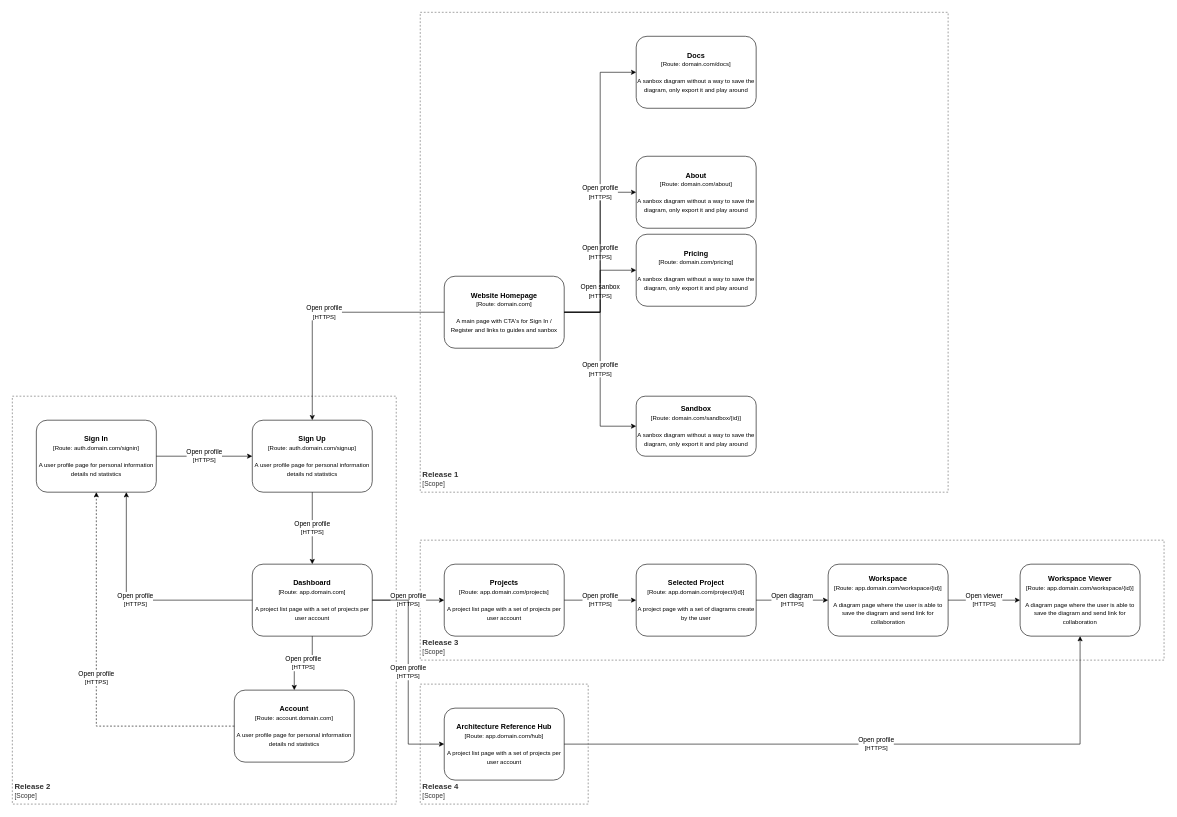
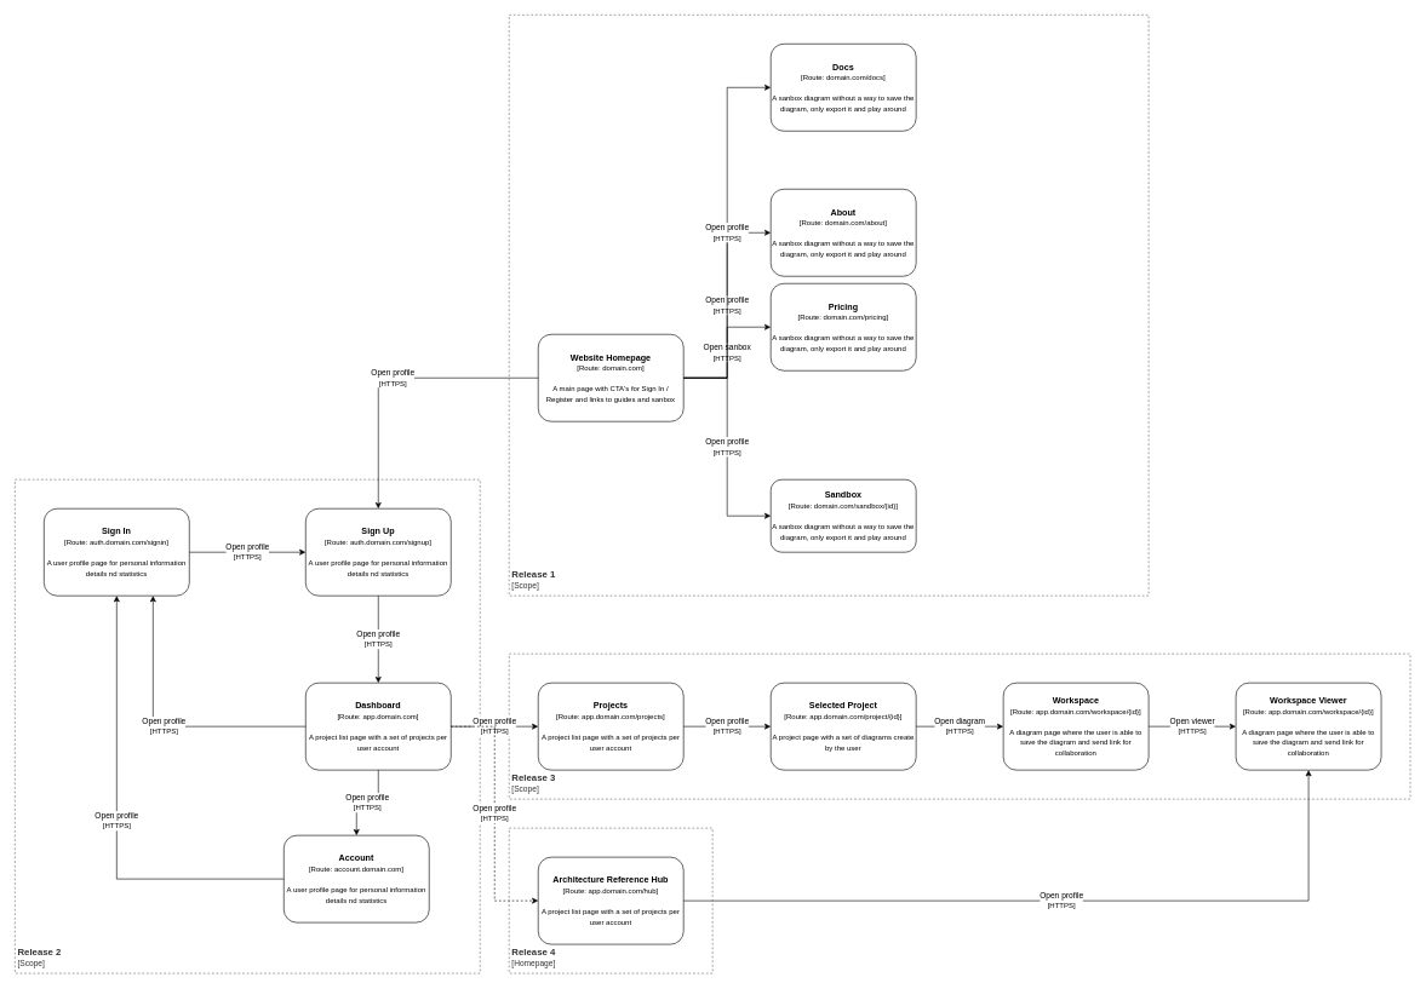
- <mxCell id="25" value="Open profile&lt;br&gt;&lt;font style=&quot;font-size: 10px&quot;&gt;[HTTPS]&lt;/font&gt;" style="endArrow=classic;html=1;edgeStyle=orthogonalEdgeStyle;rounded=0;flowAnimation=0;dashed=1;" parent="1" source="23" target="21" edge="1"><mxGeometry width="50" height="50" relative="1" as="geometry"><mxPoint x="540" y="840" as="sourcePoint" /><mxPoint x="540" y="960" as="targetPoint" /></mxGeometry></mxCell>
+ <mxCell id="25" value="Open profile&lt;br&gt;&lt;font style=&quot;font-size: 10px&quot;&gt;[HTTPS]&lt;/font&gt;" style="endArrow=classic;html=1;edgeStyle=orthogonalEdgeStyle;rounded=0;flowAnimation=0;" parent="1" source="23" target="21" edge="1"><mxGeometry width="50" height="50" relative="1" as="geometry"><mxPoint x="540" y="840" as="sourcePoint" /><mxPoint x="540" y="960" as="targetPoint" /></mxGeometry></mxCell>
- <mxCell id="28" value="Open profile&lt;br&gt;&lt;font style=&quot;font-size: 10px&quot;&gt;[HTTPS]&lt;/font&gt;" style="endArrow=classic;html=1;edgeStyle=orthogonalEdgeStyle;rounded=0;flowAnimation=0;entryX=0;entryY=0.5;entryDx=0;entryDy=0;" parent="1" source="19" target="27" edge="1"><mxGeometry width="50" height="50" relative="1" as="geometry"><mxPoint x="630" y="1010" as="sourcePoint" /><mxPoint x="750" y="1010" as="targetPoint" /></mxGeometry></mxCell>
+ <mxCell id="28" value="Open profile&lt;br&gt;&lt;font style=&quot;font-size: 10px&quot;&gt;[HTTPS]&lt;/font&gt;" style="endArrow=classic;html=1;edgeStyle=orthogonalEdgeStyle;rounded=0;flowAnimation=0;entryX=0;entryY=0.5;entryDx=0;entryDy=0;dashed=1;" parent="1" source="19" target="27" edge="1"><mxGeometry width="50" height="50" relative="1" as="geometry"><mxPoint x="630" y="1010" as="sourcePoint" /><mxPoint x="750" y="1010" as="targetPoint" /></mxGeometry></mxCell>
- <mxCell id="35" value="&lt;b&gt;&lt;font style=&quot;font-size: 13px&quot;&gt;Release 4&lt;/font&gt;&lt;/b&gt;&lt;br style=&quot;font-size: 12px&quot;&gt;&lt;font style=&quot;font-size: 11px&quot;&gt;[Scope]&lt;/font&gt;" style="rounded=0;whiteSpace=wrap;html=1;dashed=1;verticalAlign=bottom;align=left;fontSize=12;fontColor=#333333;spacingBottom=4;spacingLeft=2;fillColor=none;strokeColor=#666666;" parent="1" vertex="1"><mxGeometry x="700" y="1140" width="280" height="200" as="geometry" /></mxCell>
+ <mxCell id="35" value="&lt;b&gt;&lt;font style=&quot;font-size: 13px&quot;&gt;Release 4&lt;/font&gt;&lt;/b&gt;&lt;br style=&quot;font-size: 12px&quot;&gt;&lt;font style=&quot;font-size: 11px&quot;&gt;[Homepage]&lt;/font&gt;" style="rounded=0;whiteSpace=wrap;html=1;dashed=1;verticalAlign=bottom;align=left;fontSize=12;fontColor=#333333;spacingBottom=4;spacingLeft=2;fillColor=none;strokeColor=#666666;" parent="1" vertex="1"><mxGeometry x="700" y="1140" width="280" height="200" as="geometry" /></mxCell>
